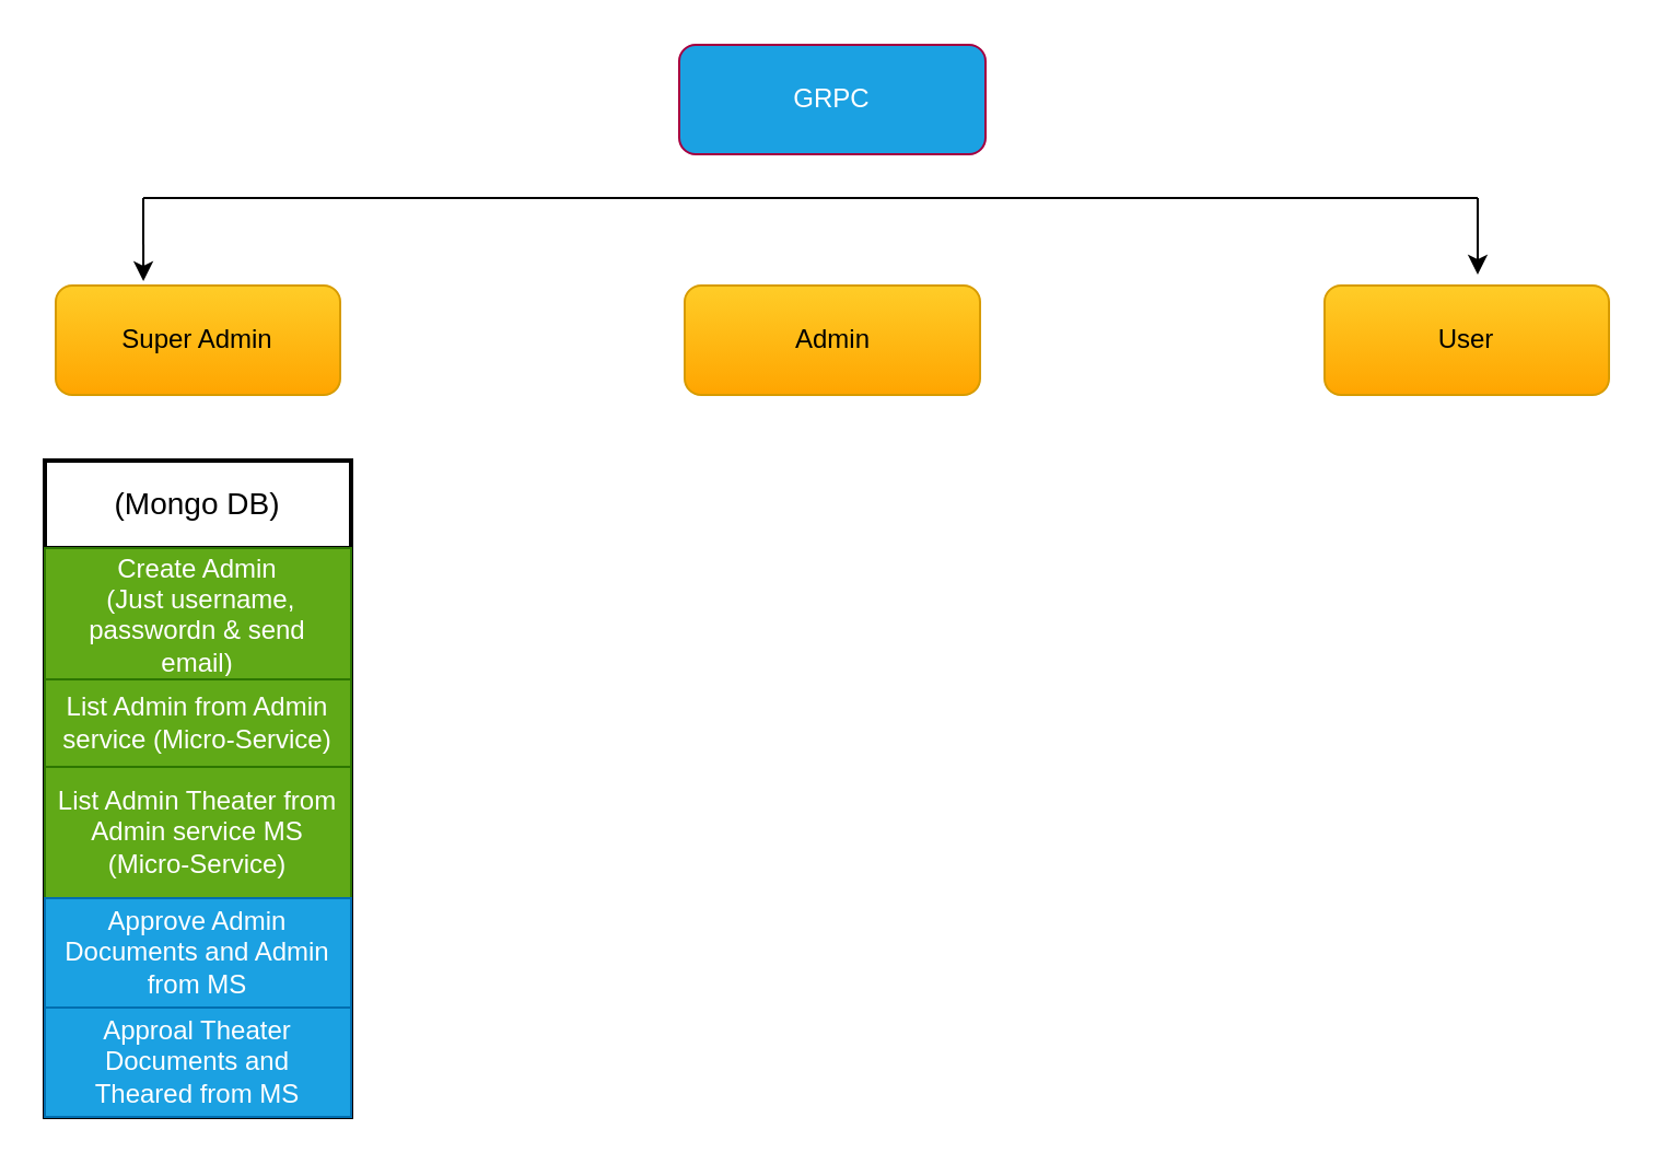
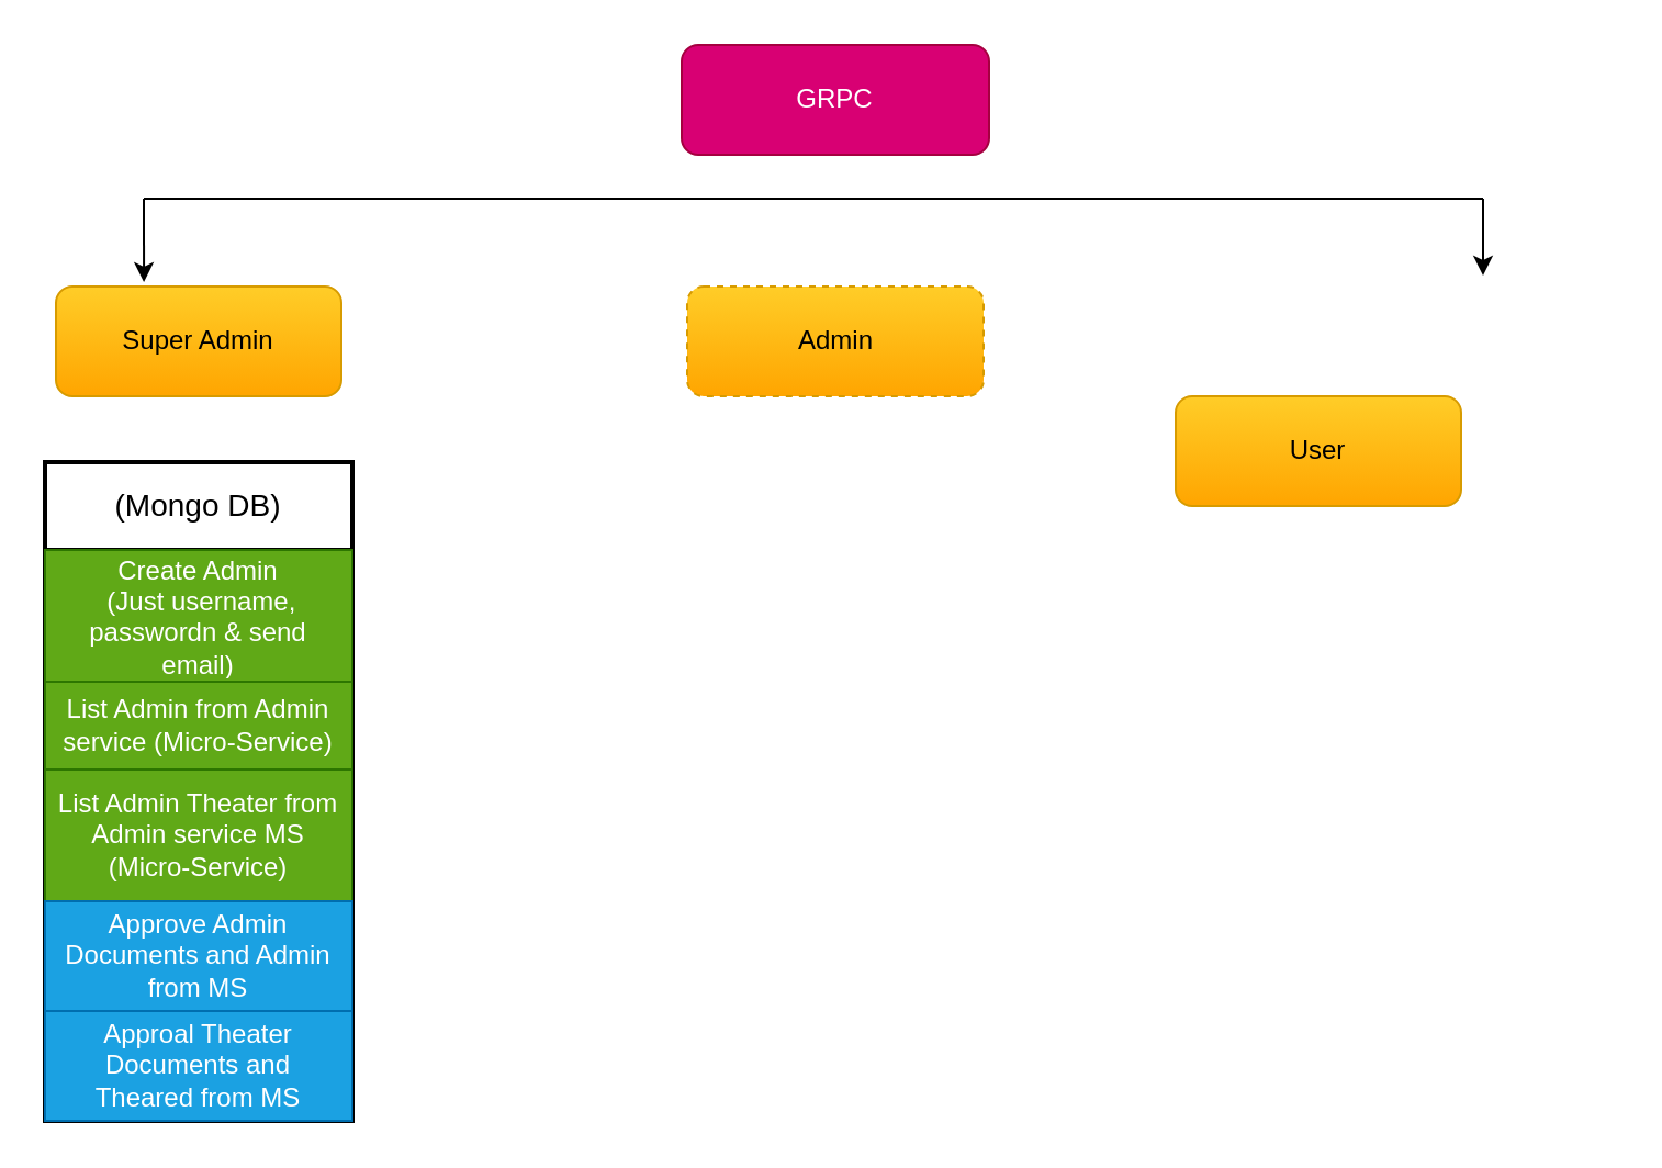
- <mxCell id="2" value="GRPC" style="rounded=1;whiteSpace=wrap;html=1;fillColor=#1ba1e2;fontColor=#ffffff;strokeColor=#A50040;" vertex="1" parent="1"><mxGeometry x="310" y="20" width="140" height="50" as="geometry" /></mxCell>
+ <mxCell id="2" value="GRPC" style="rounded=1;whiteSpace=wrap;html=1;fillColor=#d80073;fontColor=#ffffff;strokeColor=#A50040;" vertex="1" parent="1"><mxGeometry x="310" y="20" width="140" height="50" as="geometry" /></mxCell>
- <mxCell id="4" value="Admin" style="rounded=1;whiteSpace=wrap;html=1;fillColor=#ffcd28;gradientColor=#ffa500;strokeColor=#d79b00;" vertex="1" parent="1"><mxGeometry x="312.5" y="130" width="135" height="50" as="geometry" /></mxCell>
+ <mxCell id="4" value="Admin" style="rounded=1;whiteSpace=wrap;html=1;fillColor=#ffcd28;gradientColor=#ffa500;strokeColor=#d79b00;dashed=1;" vertex="1" parent="1"><mxGeometry x="312.5" y="130" width="135" height="50" as="geometry" /></mxCell>
- <mxCell id="5" value="User" style="rounded=1;whiteSpace=wrap;html=1;fillColor=#ffcd28;gradientColor=#ffa500;strokeColor=#d79b00;" vertex="1" parent="1"><mxGeometry x="605" y="130" width="130" height="50" as="geometry" /></mxCell>
+ <mxCell id="5" value="User" style="rounded=1;whiteSpace=wrap;html=1;fillColor=#ffcd28;gradientColor=#ffa500;strokeColor=#d79b00;" vertex="1" parent="1"><mxGeometry x="535" y="180" width="130" height="50" as="geometry" /></mxCell>
